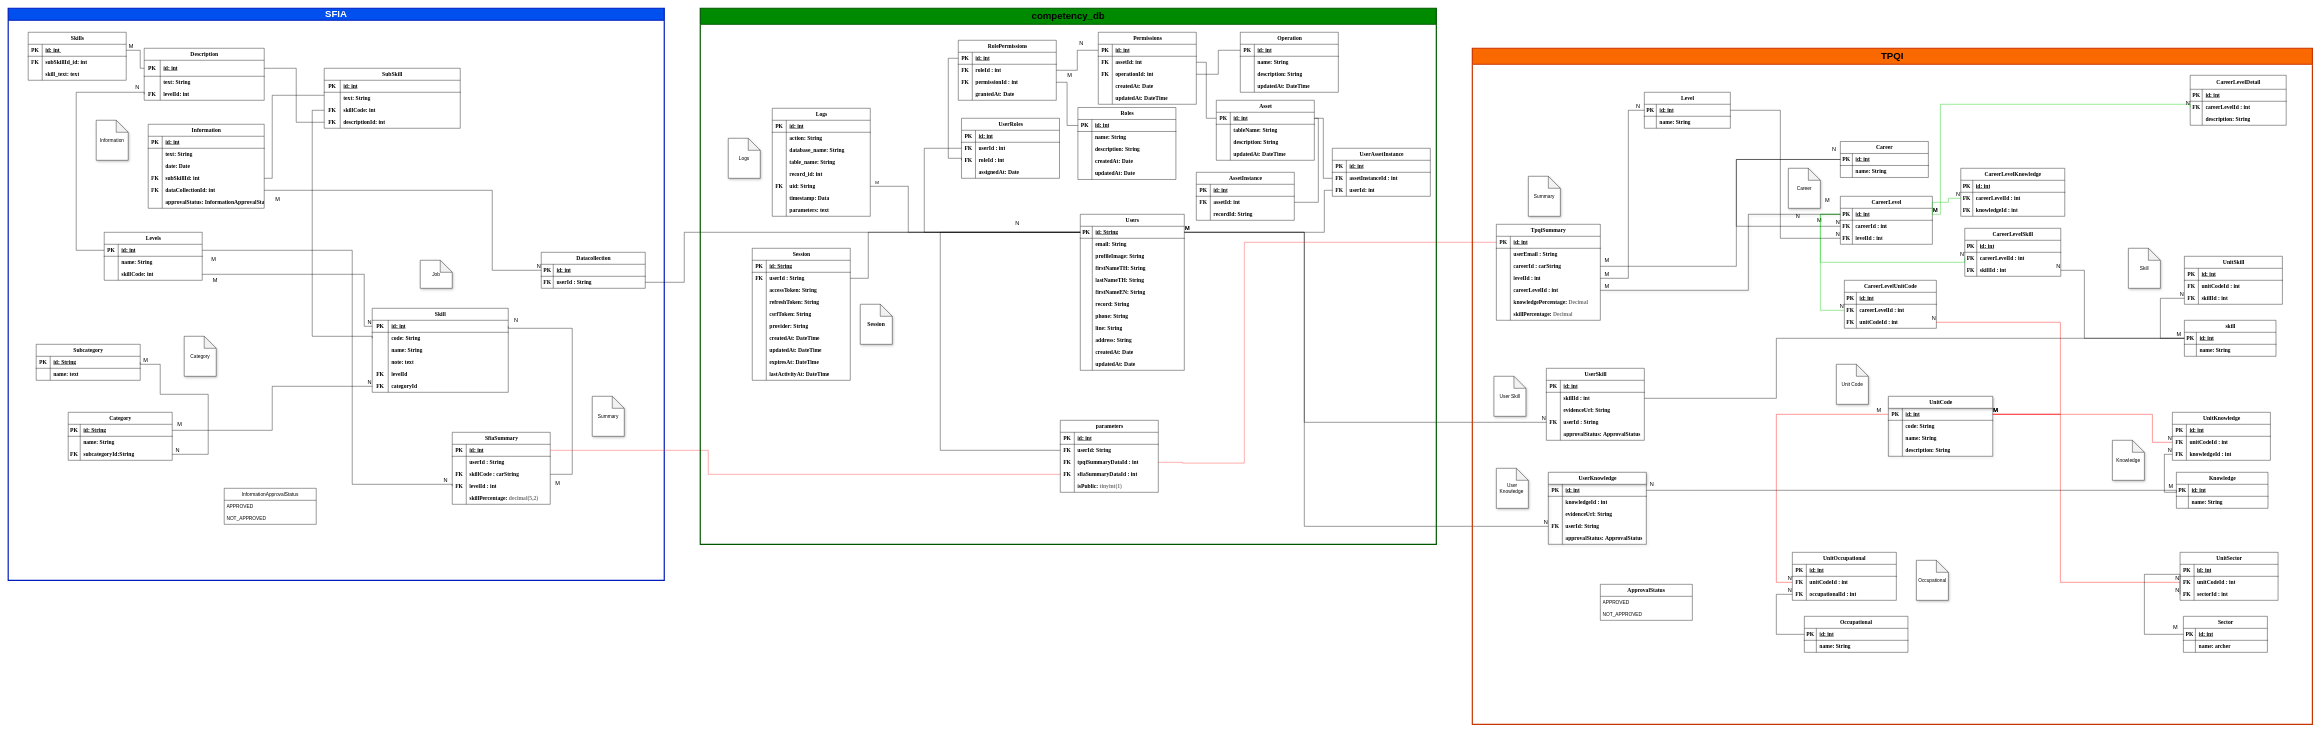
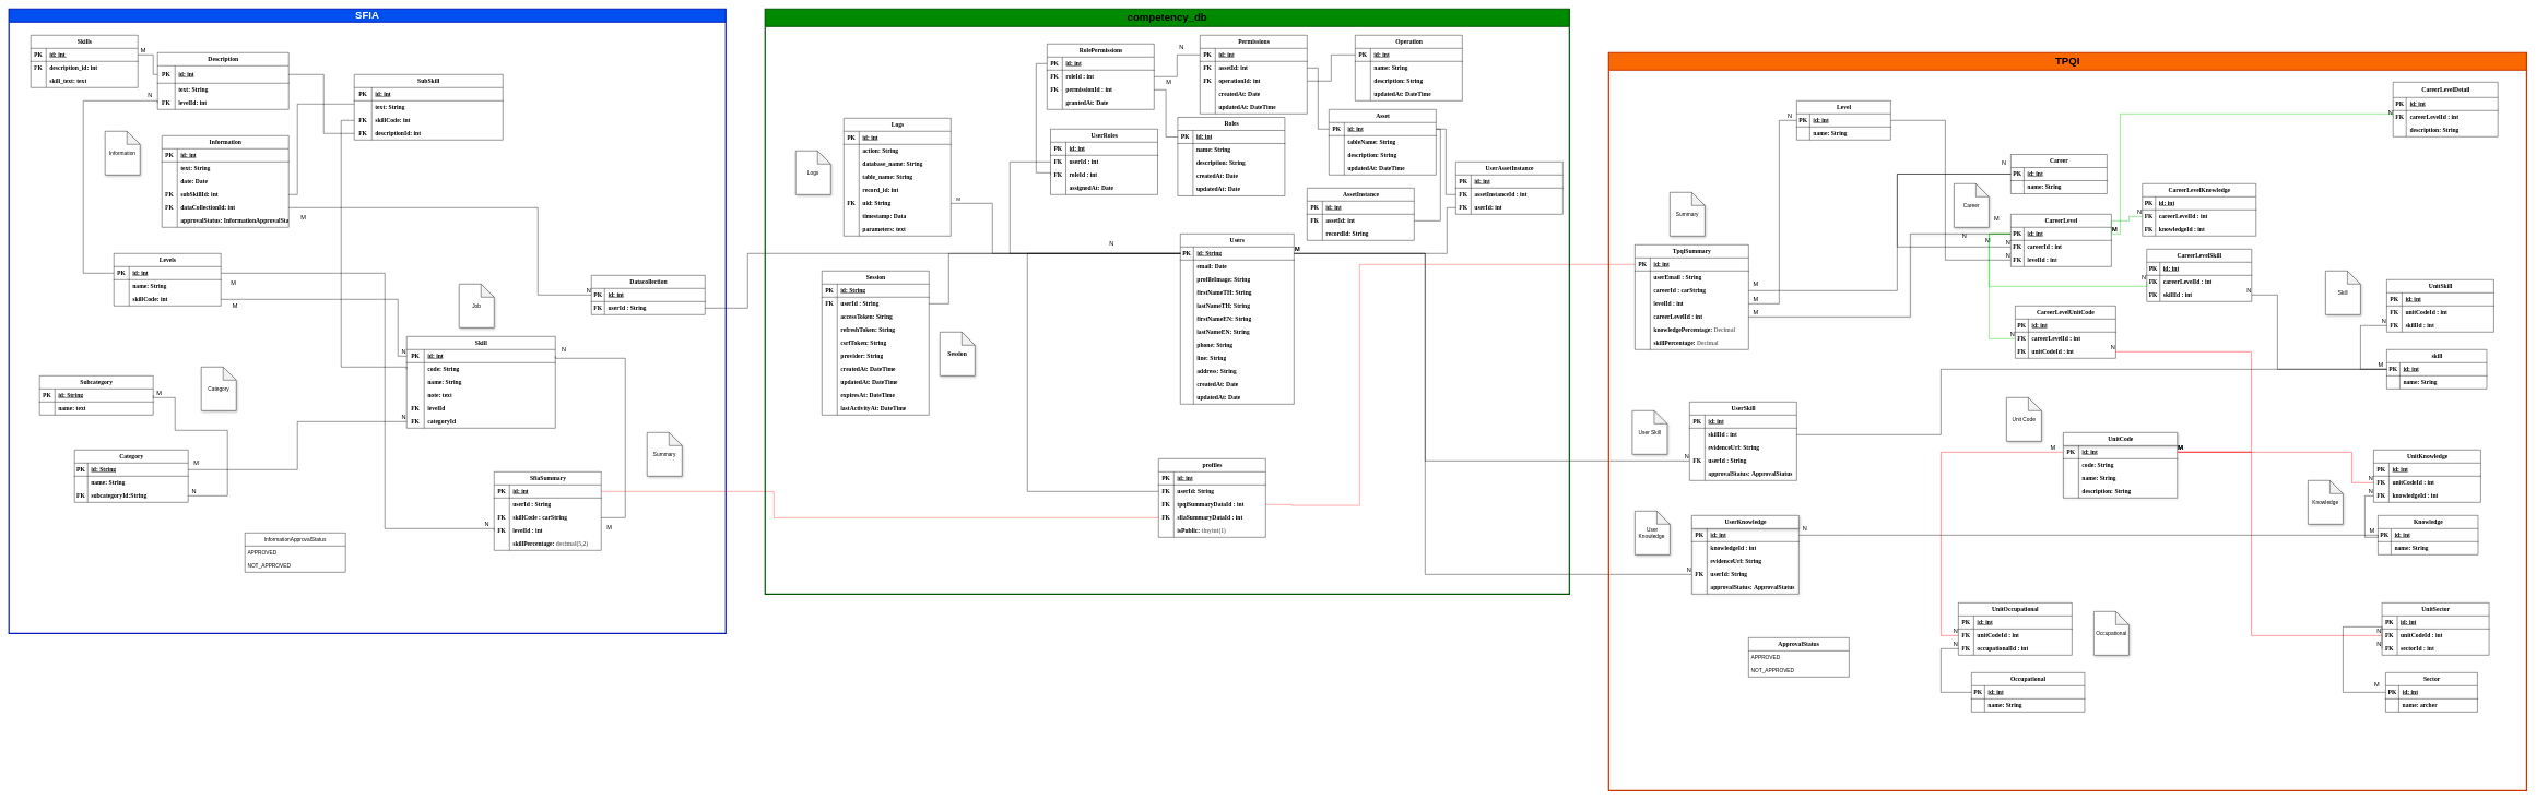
- <mxCell id="9" value="&lt;div class=&quot;a-b-r-La&quot; style=&quot;user-select: text; margin-top: 0px; margin-bottom: 0px; overflow-wrap: break-word; background-color: rgb(255, 255, 255);&quot;&gt;&lt;div class=&quot;a-b-r-La&quot; style=&quot;user-select: text; margin-top: 0px; margin-bottom: 0px; overflow-wrap: break-word;&quot;&gt;subSkillId_id: int&lt;/div&gt;&lt;/div&gt;" style="shape=partialRectangle;connectable=0;fillColor=none;top=0;left=0;bottom=0;right=0;align=left;spacingLeft=6;overflow=hidden;whiteSpace=wrap;html=1;fontSize=14;fontFamily=Garamond;fontStyle=1" parent="7" vertex="1"><mxGeometry x="35" width="210" height="30" as="geometry"><mxRectangle width="210" height="30" as="alternateBounds" /></mxGeometry></mxCell>
+ <mxCell id="9" value="&lt;div class=&quot;a-b-r-La&quot; style=&quot;user-select: text; margin-top: 0px; margin-bottom: 0px; overflow-wrap: break-word; background-color: rgb(255, 255, 255);&quot;&gt;&lt;div class=&quot;a-b-r-La&quot; style=&quot;user-select: text; margin-top: 0px; margin-bottom: 0px; overflow-wrap: break-word;&quot;&gt;description_id: int&lt;/div&gt;&lt;/div&gt;" style="shape=partialRectangle;connectable=0;fillColor=none;top=0;left=0;bottom=0;right=0;align=left;spacingLeft=6;overflow=hidden;whiteSpace=wrap;html=1;fontSize=14;fontFamily=Garamond;fontStyle=1" parent="7" vertex="1"><mxGeometry x="35" width="210" height="30" as="geometry"><mxRectangle width="210" height="30" as="alternateBounds" /></mxGeometry></mxCell>
- <mxCell id="534" value="&lt;span style=&quot;font-style: normal; font-variant-caps: normal; letter-spacing: normal; text-align: start; text-indent: 0px; text-transform: none; white-space: normal; word-spacing: 0px; -webkit-text-stroke-width: 0px; text-decoration: none; caret-color: rgb(0, 0, 0); color: rgb(0, 0, 0); float: none; display: inline !important;&quot;&gt;email:&amp;nbsp;&lt;/span&gt;&lt;span&gt;String&lt;/span&gt;" style="shape=partialRectangle;connectable=0;fillColor=none;top=0;left=0;bottom=0;right=0;align=left;spacingLeft=6;overflow=hidden;whiteSpace=wrap;html=1;fontSize=14;fontFamily=Garamond;fontStyle=1" parent="532" vertex="1"><mxGeometry x="30" width="230" height="30" as="geometry"><mxRectangle width="230" height="30" as="alternateBounds" /></mxGeometry></mxCell>
+ <mxCell id="534" value="&lt;span style=&quot;font-style: normal; font-variant-caps: normal; letter-spacing: normal; text-align: start; text-indent: 0px; text-transform: none; white-space: normal; word-spacing: 0px; -webkit-text-stroke-width: 0px; text-decoration: none; caret-color: rgb(0, 0, 0); color: rgb(0, 0, 0); float: none; display: inline !important;&quot;&gt;email:&amp;nbsp;&lt;/span&gt;&lt;span&gt;Date&lt;/span&gt;" style="shape=partialRectangle;connectable=0;fillColor=none;top=0;left=0;bottom=0;right=0;align=left;spacingLeft=6;overflow=hidden;whiteSpace=wrap;html=1;fontSize=14;fontFamily=Garamond;fontStyle=1" parent="532" vertex="1"><mxGeometry x="30" width="230" height="30" as="geometry"><mxRectangle width="230" height="30" as="alternateBounds" /></mxGeometry></mxCell>
- <mxCell id="96" value="Job" style="shape=note;whiteSpace=wrap;html=1;backgroundOutline=1;darkOpacity=0.05;shadow=1;fillColor=light-dark(#FFFFFF,#99004D);" parent="2" vertex="1"><mxGeometry x="1030" y="630" width="80" height="70" as="geometry" /></mxCell>
+ <mxCell id="96" value="Job" style="shape=note;whiteSpace=wrap;html=1;backgroundOutline=1;darkOpacity=0.05;shadow=1;fillColor=light-dark(#FFFFFF,#99004D);" parent="2" vertex="1"><mxGeometry x="1030" y="630" width="80" height="100" as="geometry" /></mxCell>
- <mxCell id="549" value="&lt;span&gt;record:&amp;nbsp;&lt;/span&gt;&lt;span&gt;String&lt;/span&gt;" style="shape=partialRectangle;connectable=0;fillColor=none;top=0;left=0;bottom=0;right=0;align=left;spacingLeft=6;overflow=hidden;whiteSpace=wrap;html=1;fontSize=14;fontFamily=Garamond;fontStyle=1" parent="547" vertex="1"><mxGeometry x="30" width="230" height="30" as="geometry"><mxRectangle width="230" height="30" as="alternateBounds" /></mxGeometry></mxCell>
+ <mxCell id="549" value="&lt;span&gt;lastNameEN:&amp;nbsp;&lt;/span&gt;&lt;span&gt;String&lt;/span&gt;" style="shape=partialRectangle;connectable=0;fillColor=none;top=0;left=0;bottom=0;right=0;align=left;spacingLeft=6;overflow=hidden;whiteSpace=wrap;html=1;fontSize=14;fontFamily=Garamond;fontStyle=1" parent="547" vertex="1"><mxGeometry x="30" width="230" height="30" as="geometry"><mxRectangle width="230" height="30" as="alternateBounds" /></mxGeometry></mxCell>
- <mxCell id="512" value="&lt;div class=&quot;a-b-r-La&quot; style=&quot;user-select: text; margin-top: 0px; margin-bottom: 0px; text-wrap-mode: wrap; overflow-wrap: break-word; background-color: rgb(255, 255, 255); text-align: left;&quot;&gt;&lt;span style=&quot;white-space: normal;&quot;&gt;parameters&lt;/span&gt;&lt;br&gt;&lt;/div&gt;" style="shape=table;startSize=30;container=1;collapsible=1;childLayout=tableLayout;fixedRows=1;rowLines=0;fontStyle=1;align=center;resizeLast=1;html=1;fontSize=14;fontFamily=Garamond;" parent="423" vertex="1"><mxGeometry x="900" y="1030" width="245" height="180" as="geometry"><mxRectangle x="-2420" y="660" width="140" height="30" as="alternateBounds" /></mxGeometry></mxCell>
+ <mxCell id="512" value="&lt;div class=&quot;a-b-r-La&quot; style=&quot;user-select: text; margin-top: 0px; margin-bottom: 0px; text-wrap-mode: wrap; overflow-wrap: break-word; background-color: rgb(255, 255, 255); text-align: left;&quot;&gt;&lt;span style=&quot;white-space: normal;&quot;&gt;profiles&lt;/span&gt;&lt;br&gt;&lt;/div&gt;" style="shape=table;startSize=30;container=1;collapsible=1;childLayout=tableLayout;fixedRows=1;rowLines=0;fontStyle=1;align=center;resizeLast=1;html=1;fontSize=14;fontFamily=Garamond;" parent="423" vertex="1"><mxGeometry x="900" y="1030" width="245" height="180" as="geometry"><mxRectangle x="-2420" y="660" width="140" height="30" as="alternateBounds" /></mxGeometry></mxCell>
